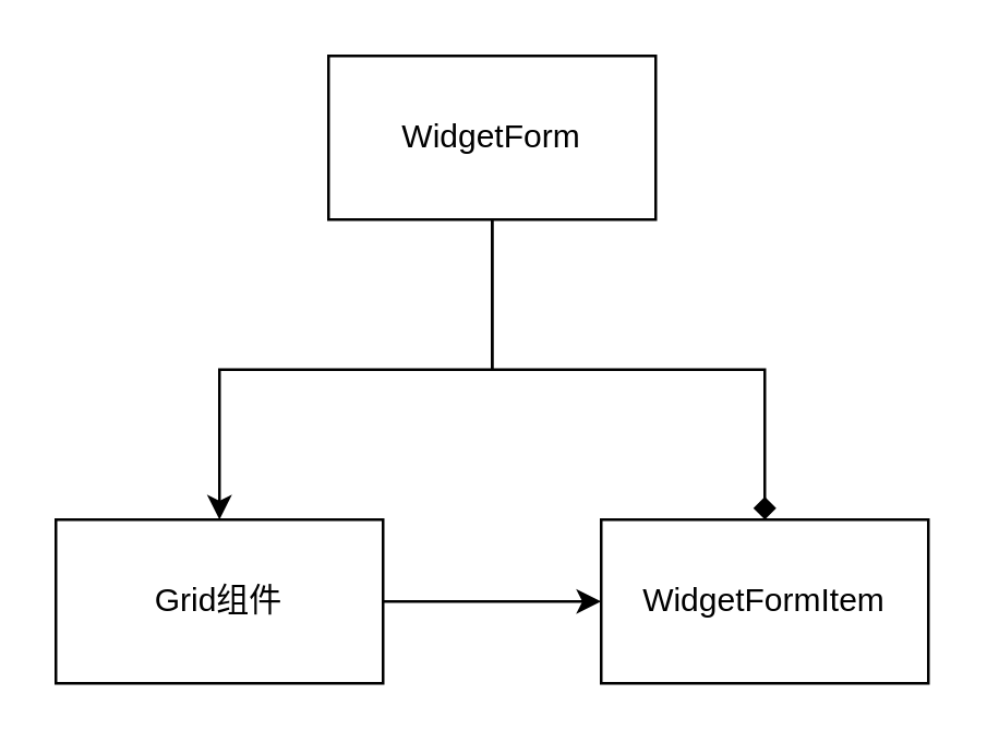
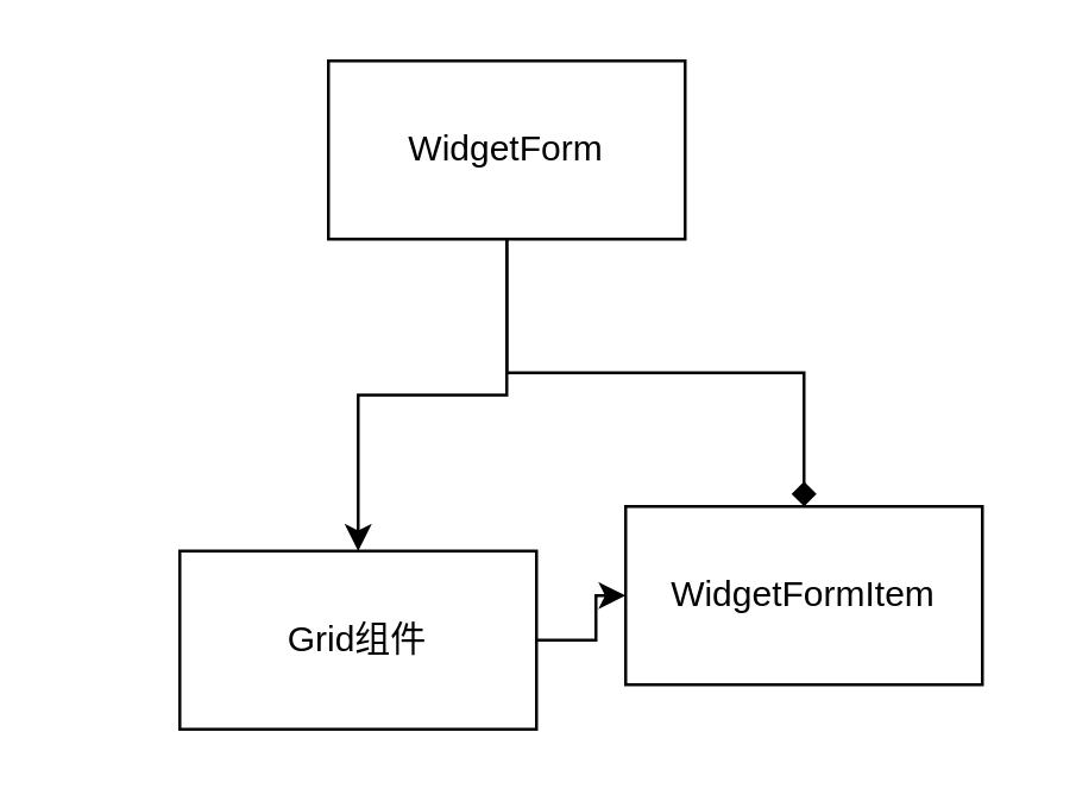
- <mxCell id="4" value="WidgetForm" style="rounded=0;whiteSpace=wrap;html=1;" parent="1" vertex="1"><mxGeometry x="120" y="20" width="120" height="60" as="geometry" /></mxCell>
+ <mxCell id="4" value="WidgetForm" style="rounded=0;whiteSpace=wrap;html=1;" parent="1" vertex="1"><mxGeometry x="110" y="20" width="120" height="60" as="geometry" /></mxCell>
- <mxCell id="7" value="Grid组件" style="rounded=0;whiteSpace=wrap;html=1;" parent="1" vertex="1"><mxGeometry x="20" y="190" width="120" height="60" as="geometry" /></mxCell>
+ <mxCell id="7" value="Grid组件" style="rounded=0;whiteSpace=wrap;html=1;" parent="1" vertex="1"><mxGeometry x="60" y="185" width="120" height="60" as="geometry" /></mxCell>
- <mxCell id="5" value="WidgetFormItem" style="rounded=0;whiteSpace=wrap;html=1;" parent="1" vertex="1"><mxGeometry x="220" y="190" width="120" height="60" as="geometry" /></mxCell>
+ <mxCell id="5" value="WidgetFormItem" style="rounded=0;whiteSpace=wrap;html=1;" parent="1" vertex="1"><mxGeometry x="210" y="170" width="120" height="60" as="geometry" /></mxCell>
